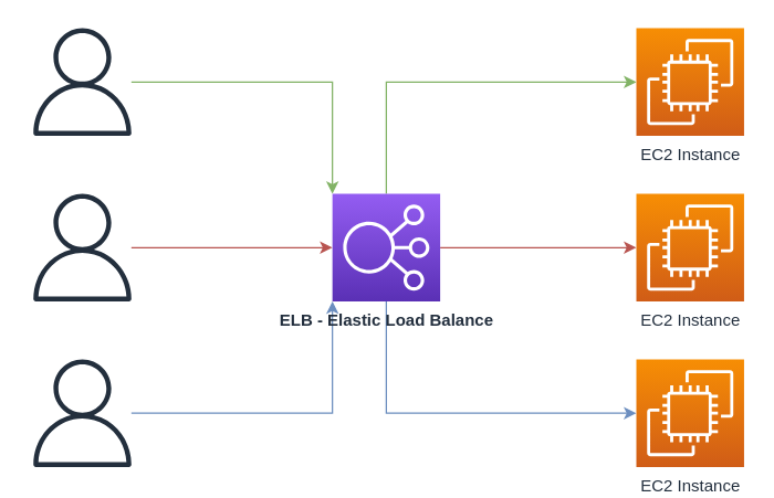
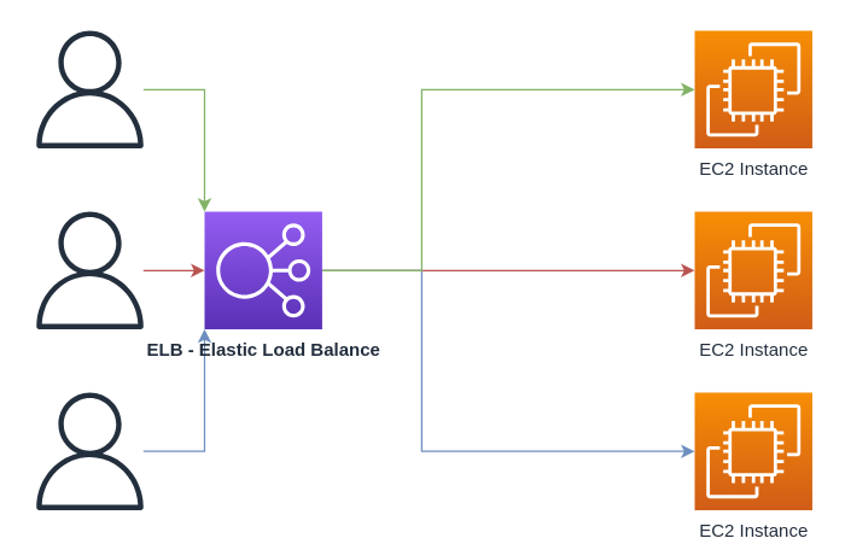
- <mxCell id="14" value="ELB - Elastic Load Balance" style="sketch=0;points=[[0,0,0],[0.25,0,0],[0.5,0,0],[0.75,0,0],[1,0,0],[0,1,0],[0.25,1,0],[0.5,1,0],[0.75,1,0],[1,1,0],[0,0.25,0],[0,0.5,0],[0,0.75,0],[1,0.25,0],[1,0.5,0],[1,0.75,0]];outlineConnect=0;fontColor=#232F3E;gradientColor=#945DF2;gradientDirection=north;fillColor=#5A30B5;strokeColor=#ffffff;dashed=0;verticalLabelPosition=bottom;verticalAlign=top;align=center;html=1;fontSize=12;fontStyle=1;aspect=fixed;shape=mxgraph.aws4.resourceIcon;resIcon=mxgraph.aws4.elastic_load_balancing;" vertex="1" parent="1"><mxGeometry x="240" y="140" width="78" height="78" as="geometry" /></mxCell>
+ <mxCell id="14" value="ELB - Elastic Load Balance" style="sketch=0;points=[[0,0,0],[0.25,0,0],[0.5,0,0],[0.75,0,0],[1,0,0],[0,1,0],[0.25,1,0],[0.5,1,0],[0.75,1,0],[1,1,0],[0,0.25,0],[0,0.5,0],[0,0.75,0],[1,0.25,0],[1,0.5,0],[1,0.75,0]];outlineConnect=0;fontColor=#232F3E;gradientColor=#945DF2;gradientDirection=north;fillColor=#5A30B5;strokeColor=#ffffff;dashed=0;verticalLabelPosition=bottom;verticalAlign=top;align=center;html=1;fontSize=12;fontStyle=1;aspect=fixed;shape=mxgraph.aws4.resourceIcon;resIcon=mxgraph.aws4.elastic_load_balancing;" vertex="1" parent="1"><mxGeometry x="135" y="140" width="78" height="78" as="geometry" /></mxCell>
